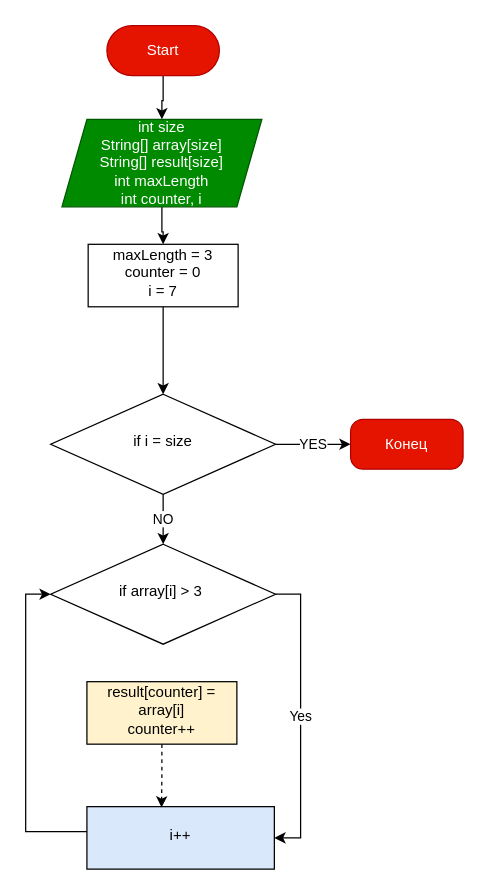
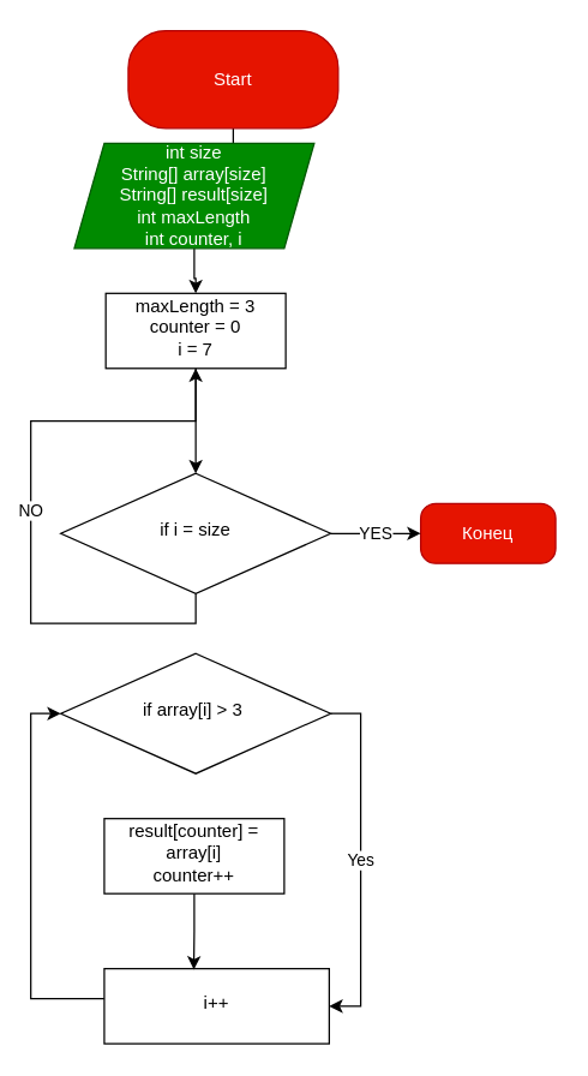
- <mxCell id="5" value="Start" style="rounded=1;whiteSpace=wrap;html=1;perimeter=rectanglePerimeter;absoluteArcSize=1;arcSize=50;strokeOpacity=100;fillColor=#e51400;fontColor=#ffffff;strokeColor=#B20000;fontSize=12;" parent="1" vertex="1"><mxGeometry x="85" y="20" width="90" height="40" as="geometry" /></mxCell>
+ <mxCell id="5" value="Start" style="rounded=1;whiteSpace=wrap;html=1;perimeter=rectanglePerimeter;absoluteArcSize=1;arcSize=50;strokeOpacity=100;fillColor=#e51400;fontColor=#ffffff;strokeColor=#B20000;fontSize=12;" parent="1" vertex="1"><mxGeometry x="85" y="20" width="140" height="65" as="geometry" /></mxCell>
- <mxCell id="15" value="NO" style="edgeStyle=orthogonalEdgeStyle;rounded=0;orthogonalLoop=1;jettySize=auto;html=1;exitX=0.5;exitY=1;exitDx=0;exitDy=0;entryX=0.5;entryY=0;entryDx=0;entryDy=0;" edge="1" parent="1" source="17" target="3"><mxGeometry relative="1" as="geometry" /></mxCell>
+ <mxCell id="15" value="NO" style="edgeStyle=orthogonalEdgeStyle;rounded=0;orthogonalLoop=1;jettySize=auto;html=1;exitX=0.5;exitY=1;exitDx=0;exitDy=0;" edge="1" parent="1" source="17" target="10"><mxGeometry relative="1" as="geometry" /></mxCell>
- <mxCell id="14" value="result[counter] = array[i]&lt;br&gt;counter++" style="whiteSpace=wrap;html=1;shadow=0;strokeWidth=1;spacing=6;spacingTop=-4;fillColor=#fff2cc;" parent="1" vertex="1"><mxGeometry x="69" y="545" width="120" height="50" as="geometry" /></mxCell>
+ <mxCell id="14" value="result[counter] = array[i]&lt;br&gt;counter++" style="whiteSpace=wrap;html=1;shadow=0;strokeWidth=1;spacing=6;spacingTop=-4;" parent="1" vertex="1"><mxGeometry x="69" y="545" width="120" height="50" as="geometry" /></mxCell>
- <mxCell id="13" style="edgeStyle=orthogonalEdgeStyle;rounded=0;orthogonalLoop=1;jettySize=auto;html=1;exitX=0.5;exitY=1;exitDx=0;exitDy=0;entryX=0.398;entryY=0.012;entryDx=0;entryDy=0;entryPerimeter=0;dashed=1;" edge="1" parent="1" source="14" target="8"><mxGeometry relative="1" as="geometry" /></mxCell>
+ <mxCell id="13" style="edgeStyle=orthogonalEdgeStyle;rounded=0;orthogonalLoop=1;jettySize=auto;html=1;exitX=0.5;exitY=1;exitDx=0;exitDy=0;entryX=0.398;entryY=0.012;entryDx=0;entryDy=0;entryPerimeter=0;" edge="1" parent="1" source="14" target="8"><mxGeometry relative="1" as="geometry" /></mxCell>
- <mxCell id="8" value="i++" style="whiteSpace=wrap;html=1;fontSize=12;shadow=0;strokeWidth=1;spacing=6;spacingTop=-4;fillColor=#dae8fc;" parent="1" vertex="1"><mxGeometry x="69" y="645" width="150" height="50" as="geometry" /></mxCell>
+ <mxCell id="8" value="i++" style="whiteSpace=wrap;html=1;fontSize=12;shadow=0;strokeWidth=1;spacing=6;spacingTop=-4;" parent="1" vertex="1"><mxGeometry x="69" y="645" width="150" height="50" as="geometry" /></mxCell>
